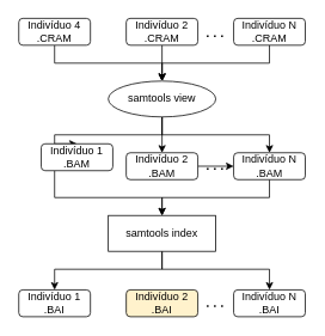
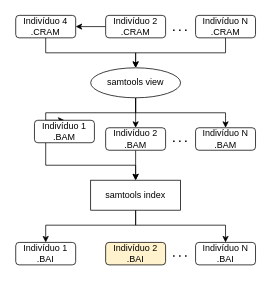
- <mxCell id="4" style="edgeStyle=orthogonalEdgeStyle;rounded=0;orthogonalLoop=1;jettySize=auto;html=1;entryX=0.5;entryY=0;entryDx=0;entryDy=0;" edge="1" parent="1" source="5" target="12"><mxGeometry relative="1" as="geometry" /></mxCell>
+ <mxCell id="4" style="edgeStyle=orthogonalEdgeStyle;rounded=0;orthogonalLoop=1;jettySize=auto;html=1;" edge="1" parent="1" source="5" target="3"><mxGeometry relative="1" as="geometry" /></mxCell>
- <mxCell id="15" style="edgeStyle=orthogonalEdgeStyle;rounded=0;orthogonalLoop=1;jettySize=auto;html=1;" edge="1" parent="1" source="16" target="19"><mxGeometry relative="1" as="geometry" /></mxCell>
+ <mxCell id="15" style="edgeStyle=orthogonalEdgeStyle;rounded=0;orthogonalLoop=1;jettySize=auto;html=1;entryX=0.5;entryY=0;entryDx=0;entryDy=0;" edge="1" parent="1" source="16" target="22"><mxGeometry relative="1" as="geometry" /></mxCell>
- <mxCell id="18" style="edgeStyle=orthogonalEdgeStyle;rounded=0;orthogonalLoop=1;jettySize=auto;html=1;entryX=0.5;entryY=0;entryDx=0;entryDy=0;" edge="1" parent="1" source="19" target="22"><mxGeometry relative="1" as="geometry"><Array as="points"><mxPoint x="300" y="220" /><mxPoint x="180" y="220" /></Array></mxGeometry></mxCell>
